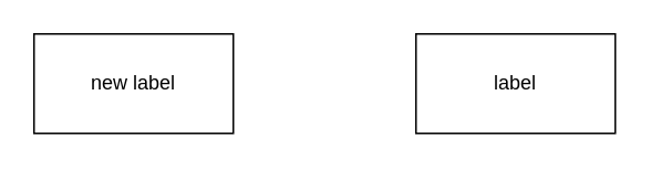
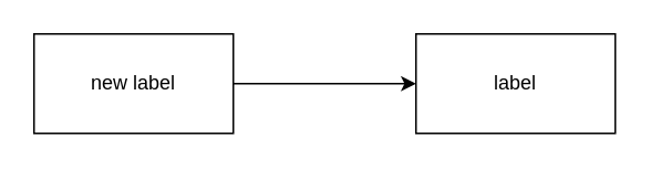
+ <mxCell id="2" value="" style="edgeStyle=orthogonalEdgeStyle;rounded=0;orthogonalLoop=1;jettySize=auto;html=1;" parent="1" source="3" target="4" edge="1"><mxGeometry relative="1" as="geometry" /></mxCell>
